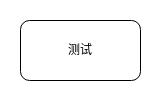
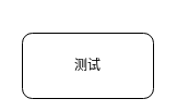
- <mxCell id="2" value="测试" style="rounded=1;whiteSpace=wrap;html=1;" vertex="1" parent="1"><mxGeometry x="20" y="20" width="120" height="60" as="geometry" /></mxCell>
+ <mxCell id="2" value="测试" style="rounded=1;whiteSpace=wrap;html=1;" vertex="1" parent="1"><mxGeometry x="20" y="30" width="120" height="60" as="geometry" /></mxCell>
